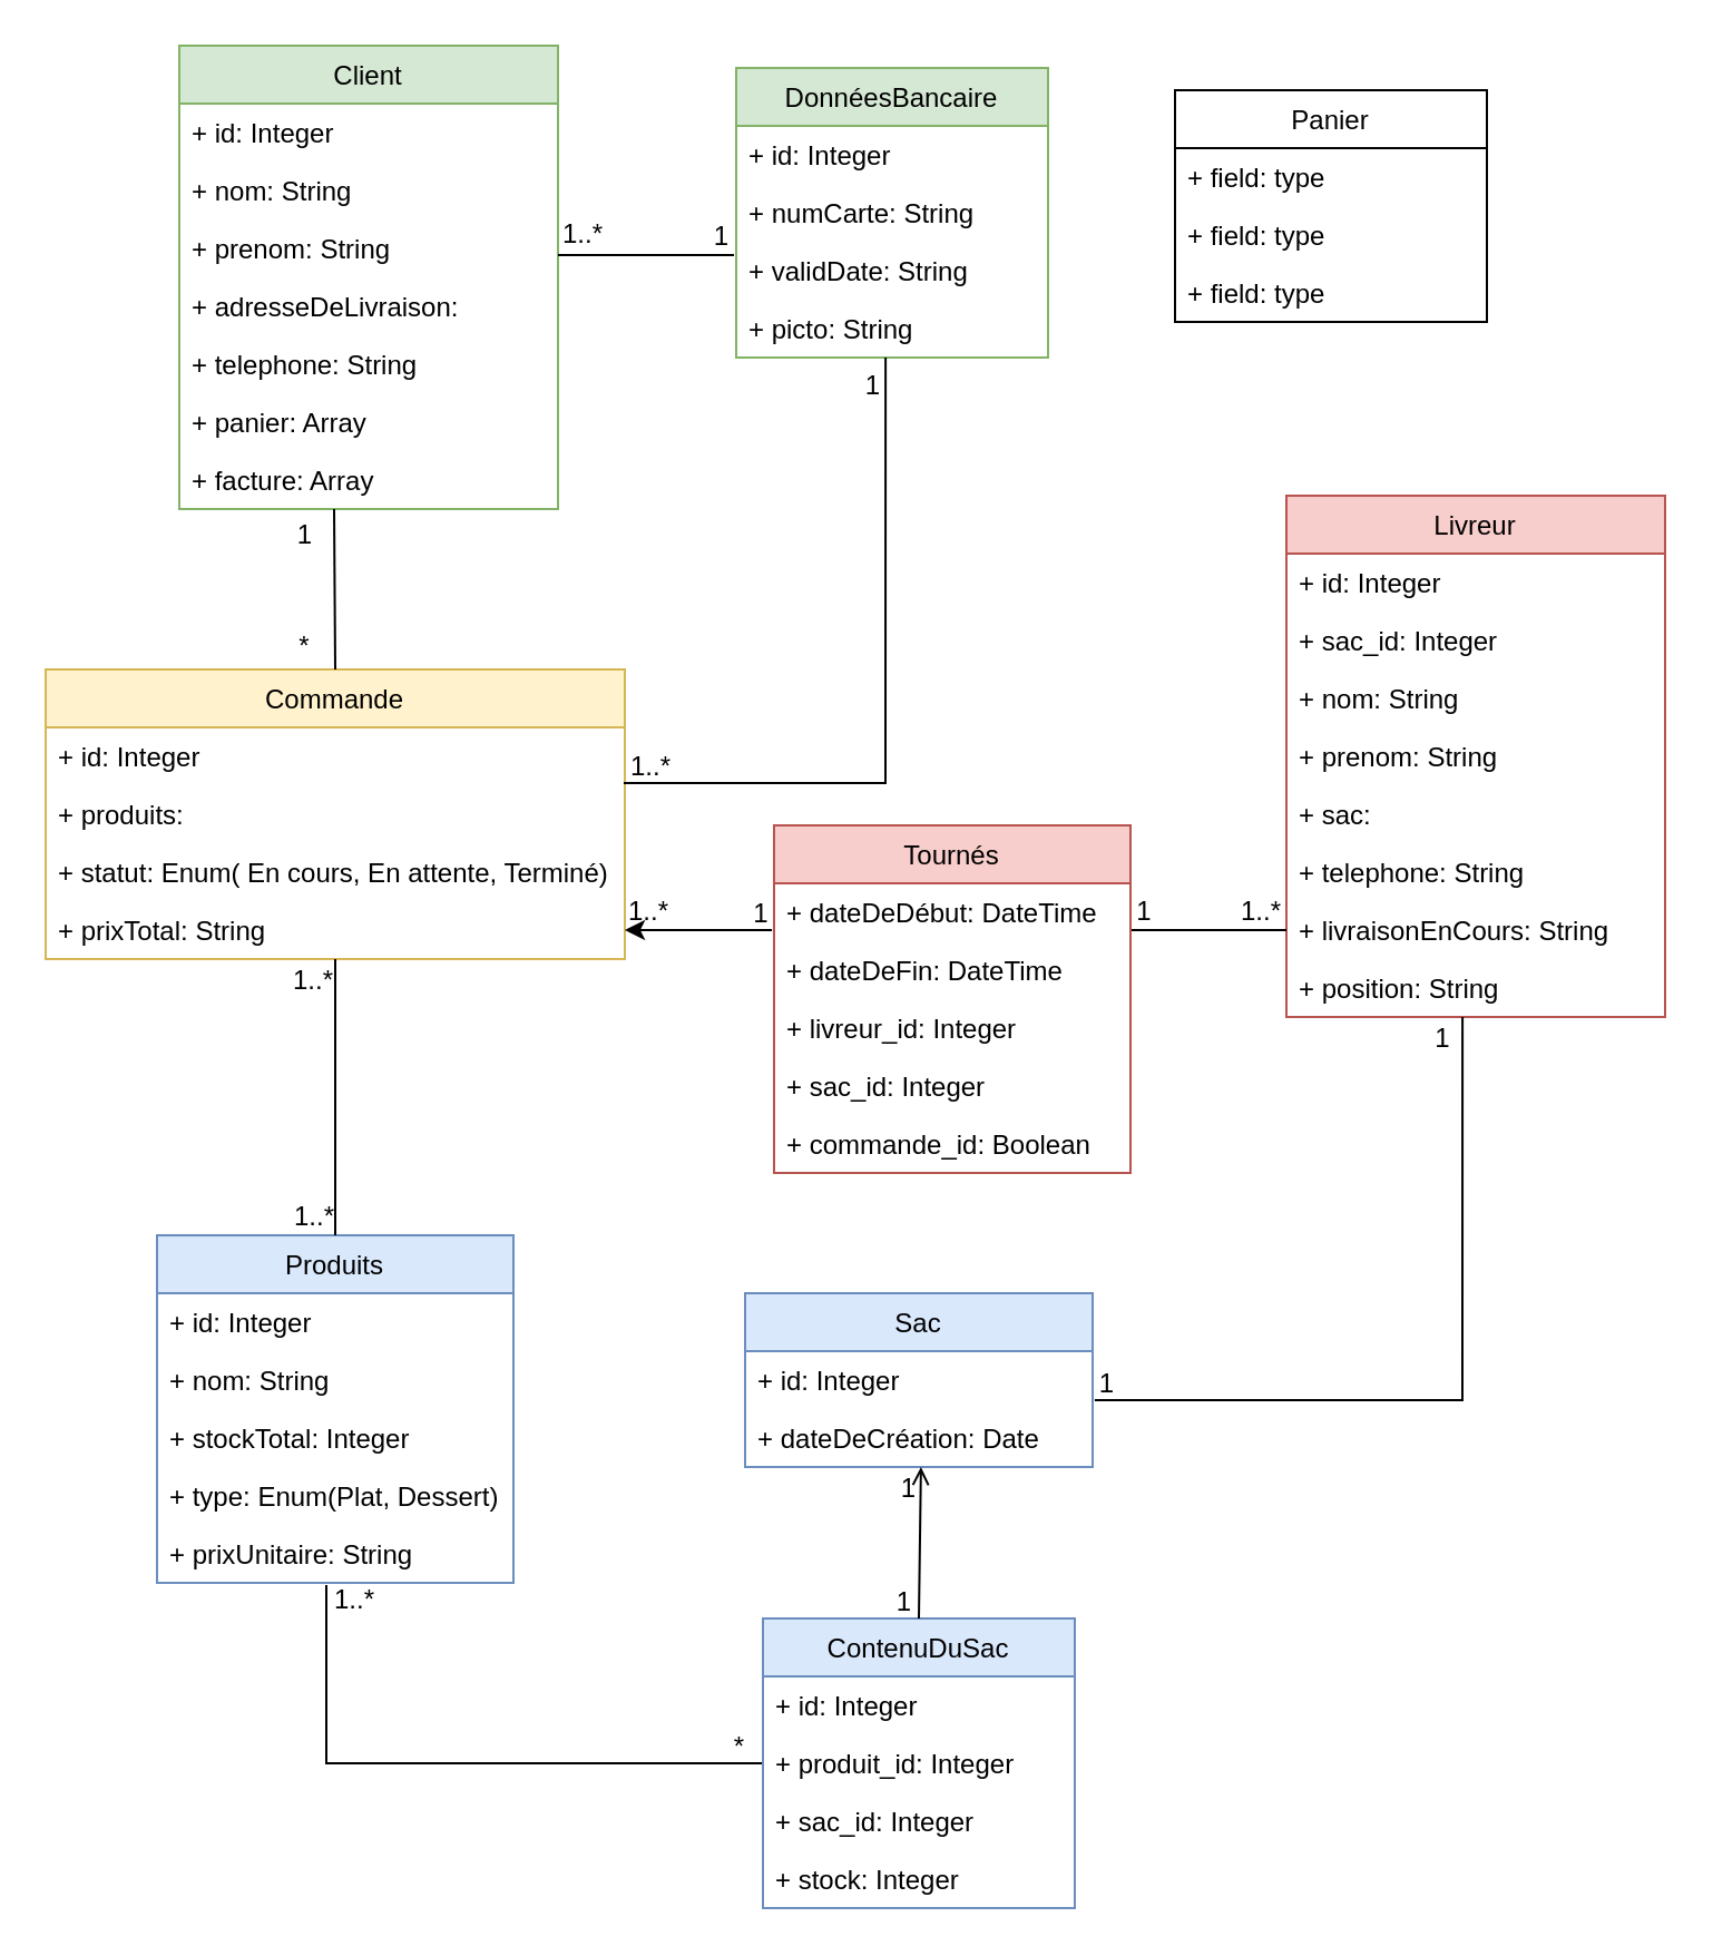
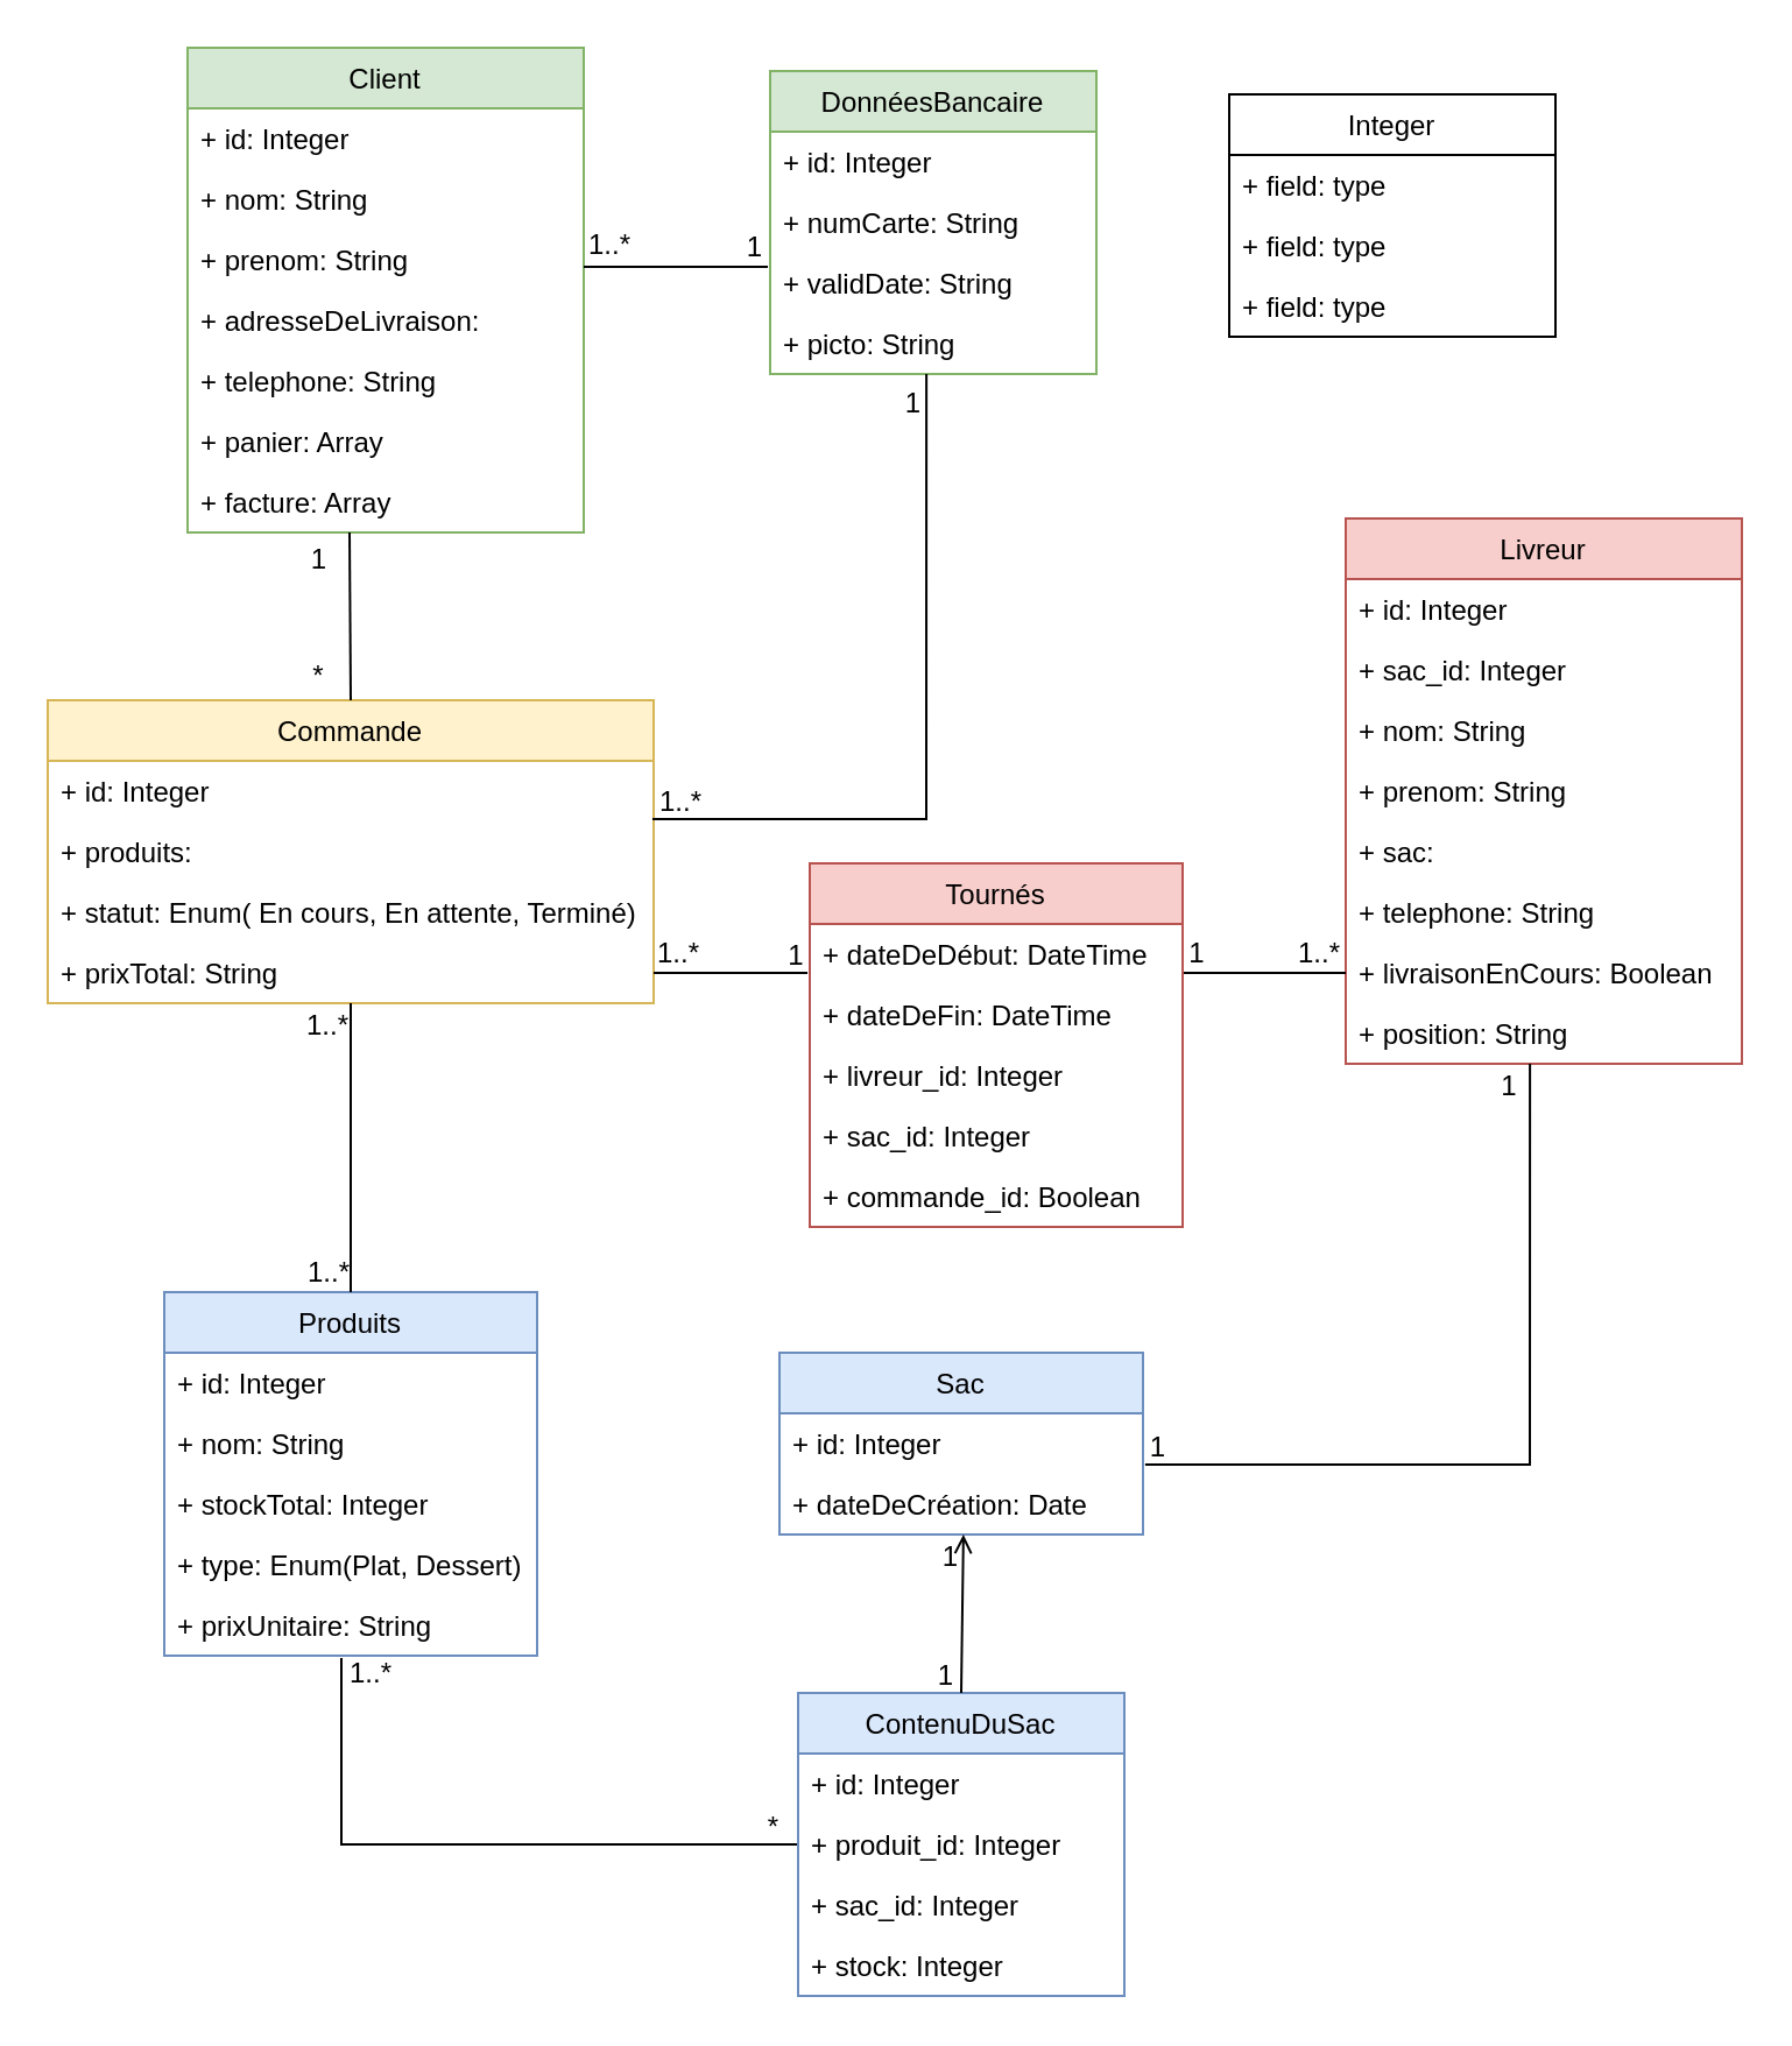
- <mxCell id="76" value="Panier" style="swimlane;fontStyle=0;childLayout=stackLayout;horizontal=1;startSize=26;fillColor=none;horizontalStack=0;resizeParent=1;resizeParentMax=0;resizeLast=0;collapsible=1;marginBottom=0;labelBackgroundColor=none;" vertex="1" parent="1"><mxGeometry x="527" y="40" width="140" height="104" as="geometry" /></mxCell>
+ <mxCell id="76" value="Integer" style="swimlane;fontStyle=0;childLayout=stackLayout;horizontal=1;startSize=26;fillColor=none;horizontalStack=0;resizeParent=1;resizeParentMax=0;resizeLast=0;collapsible=1;marginBottom=0;labelBackgroundColor=none;" vertex="1" parent="1"><mxGeometry x="527" y="40" width="140" height="104" as="geometry" /></mxCell>
- <mxCell id="71" value="" style="endArrow=classic;html=1;rounded=0;entryX=1;entryY=0.5;entryDx=0;entryDy=0;exitX=-0.006;exitY=-0.192;exitDx=0;exitDy=0;exitPerimeter=0;" parent="1" source="58" target="23" edge="1"><mxGeometry relative="1" as="geometry"><mxPoint x="567" y="516" as="sourcePoint" /><mxPoint x="557" y="575" as="targetPoint" /><Array as="points" /></mxGeometry></mxCell>
+ <mxCell id="71" value="" style="endArrow=none;html=1;rounded=0;entryX=1;entryY=0.5;entryDx=0;entryDy=0;exitX=-0.006;exitY=-0.192;exitDx=0;exitDy=0;exitPerimeter=0;" parent="1" source="58" target="23" edge="1"><mxGeometry relative="1" as="geometry"><mxPoint x="567" y="516" as="sourcePoint" /><mxPoint x="557" y="575" as="targetPoint" /><Array as="points" /></mxGeometry></mxCell>
- <mxCell id="17" value="+ livraisonEnCours: String" style="text;strokeColor=none;fillColor=none;align=left;verticalAlign=top;spacingLeft=4;spacingRight=4;overflow=hidden;rotatable=0;points=[[0,0.5],[1,0.5]];portConstraint=eastwest;" parent="10" vertex="1"><mxGeometry y="182" width="170" height="26" as="geometry" /></mxCell>
+ <mxCell id="17" value="+ livraisonEnCours: Boolean" style="text;strokeColor=none;fillColor=none;align=left;verticalAlign=top;spacingLeft=4;spacingRight=4;overflow=hidden;rotatable=0;points=[[0,0.5],[1,0.5]];portConstraint=eastwest;" parent="10" vertex="1"><mxGeometry y="182" width="170" height="26" as="geometry" /></mxCell>
